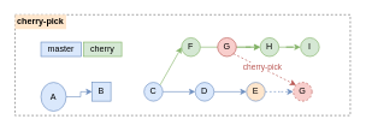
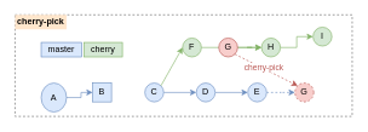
- <mxCell id="24" value="I" style="ellipse;whiteSpace=wrap;html=1;aspect=fixed;fillColor=#d5e8d4;strokeColor=#82b366;" vertex="1" parent="1"><mxGeometry x="416" y="52" width="26" height="26" as="geometry" /></mxCell>
+ <mxCell id="24" value="I" style="ellipse;whiteSpace=wrap;html=1;aspect=fixed;fillColor=#d5e8d4;strokeColor=#82b366;" vertex="1" parent="1"><mxGeometry x="431" y="37" width="26" height="26" as="geometry" /></mxCell>
- <mxCell id="12" value="E" style="ellipse;whiteSpace=wrap;html=1;aspect=fixed;fillColor=#ffe6cc;strokeColor=#6c8ebf;" vertex="1" parent="1"><mxGeometry x="341" y="114" width="26" height="26" as="geometry" /></mxCell>
+ <mxCell id="12" value="E" style="ellipse;whiteSpace=wrap;html=1;aspect=fixed;fillColor=#dae8fc;strokeColor=#6c8ebf;" vertex="1" parent="1"><mxGeometry x="341" y="114" width="26" height="26" as="geometry" /></mxCell>
